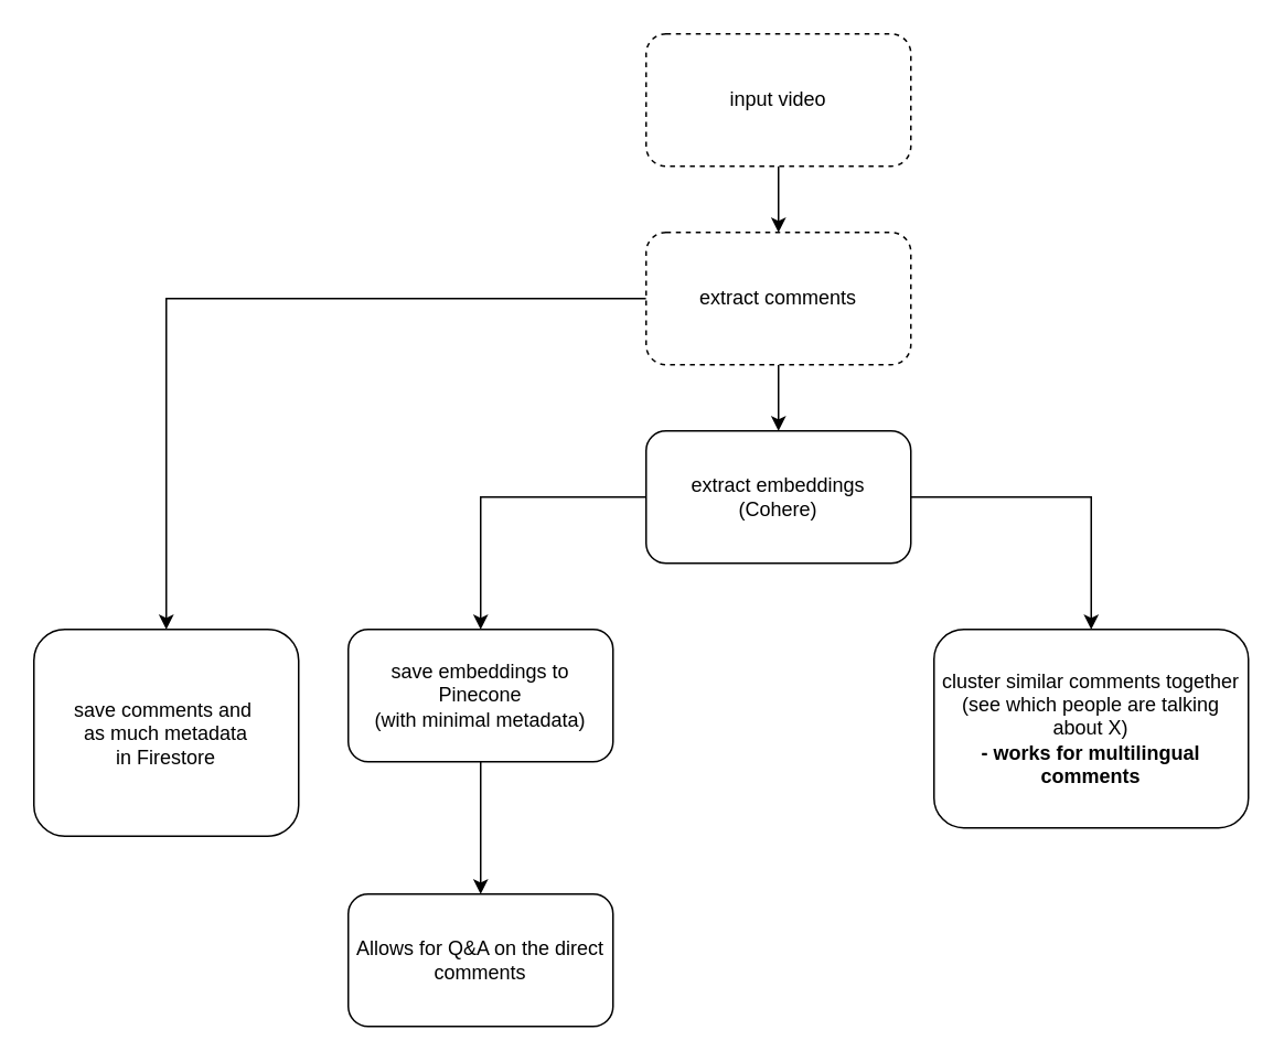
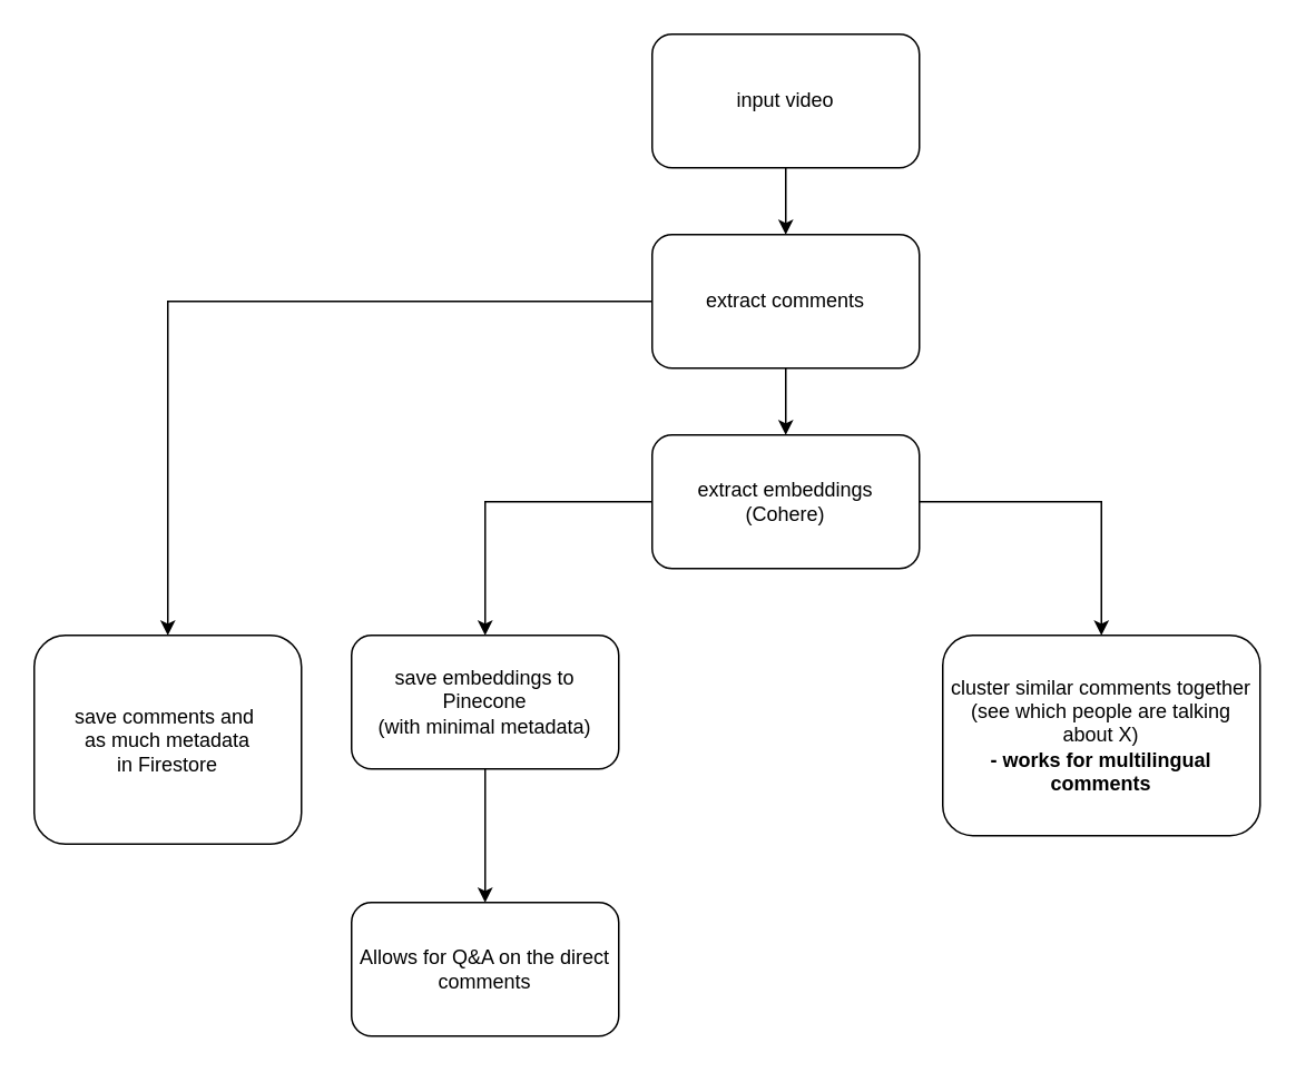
- <mxCell id="3" value="input video" style="rounded=1;whiteSpace=wrap;html=1;dashed=1;" vertex="1" parent="1"><mxGeometry x="390" y="20" width="160" height="80" as="geometry" /></mxCell>
+ <mxCell id="3" value="input video" style="rounded=1;whiteSpace=wrap;html=1;" vertex="1" parent="1"><mxGeometry x="390" y="20" width="160" height="80" as="geometry" /></mxCell>
- <mxCell id="6" value="extract comments" style="rounded=1;whiteSpace=wrap;html=1;dashed=1;" vertex="1" parent="1"><mxGeometry x="390" y="140" width="160" height="80" as="geometry" /></mxCell>
+ <mxCell id="6" value="extract comments" style="rounded=1;whiteSpace=wrap;html=1;" vertex="1" parent="1"><mxGeometry x="390" y="140" width="160" height="80" as="geometry" /></mxCell>
